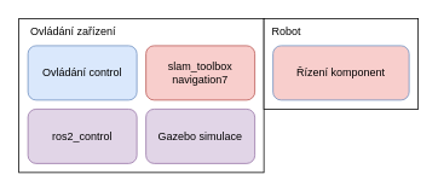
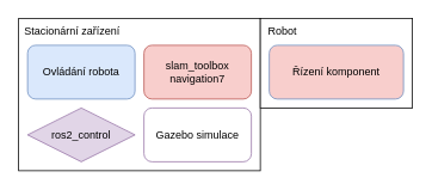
- <mxCell id="9" value="Ovládání zařízení" style="text;html=1;align=center;verticalAlign=middle;whiteSpace=wrap;rounded=0;" parent="1" vertex="1"><mxGeometry x="20" y="20" width="120" height="30" as="geometry" /></mxCell>
+ <mxCell id="9" value="Stacionární zařízení" style="text;html=1;align=center;verticalAlign=middle;whiteSpace=wrap;rounded=0;" parent="1" vertex="1"><mxGeometry x="20" y="20" width="120" height="30" as="geometry" /></mxCell>
- <mxCell id="4" value="Ovládání control" style="rounded=1;whiteSpace=wrap;html=1;fillColor=#dae8fc;strokeColor=#6c8ebf;" parent="1" vertex="1"><mxGeometry x="30" y="50" width="120" height="60" as="geometry" /></mxCell>
+ <mxCell id="4" value="Ovládání robota" style="rounded=1;whiteSpace=wrap;html=1;fillColor=#dae8fc;strokeColor=#6c8ebf;" parent="1" vertex="1"><mxGeometry x="30" y="50" width="120" height="60" as="geometry" /></mxCell>
- <mxCell id="6" value="ros2_control" style="rounded=1;whiteSpace=wrap;html=1;fillColor=#e1d5e7;strokeColor=#9673a6;" parent="1" vertex="1"><mxGeometry x="30" y="120" width="120" height="60" as="geometry" /></mxCell>
+ <mxCell id="6" value="ros2_control" style="rhombus;whiteSpace=wrap;html=1;fillColor=#e1d5e7;strokeColor=#9673a6;" parent="1" vertex="1"><mxGeometry x="30" y="120" width="120" height="60" as="geometry" /></mxCell>
- <mxCell id="3" value="Gazebo simulace" style="rounded=1;whiteSpace=wrap;html=1;fillColor=#e1d5e7;strokeColor=#9673a6;" parent="1" vertex="1"><mxGeometry x="160" y="120" width="120" height="60" as="geometry" /></mxCell>
+ <mxCell id="3" value="Gazebo simulace" style="rounded=1;whiteSpace=wrap;html=1;fillColor=#ffffff;strokeColor=#9673a6;" parent="1" vertex="1"><mxGeometry x="160" y="120" width="120" height="60" as="geometry" /></mxCell>
